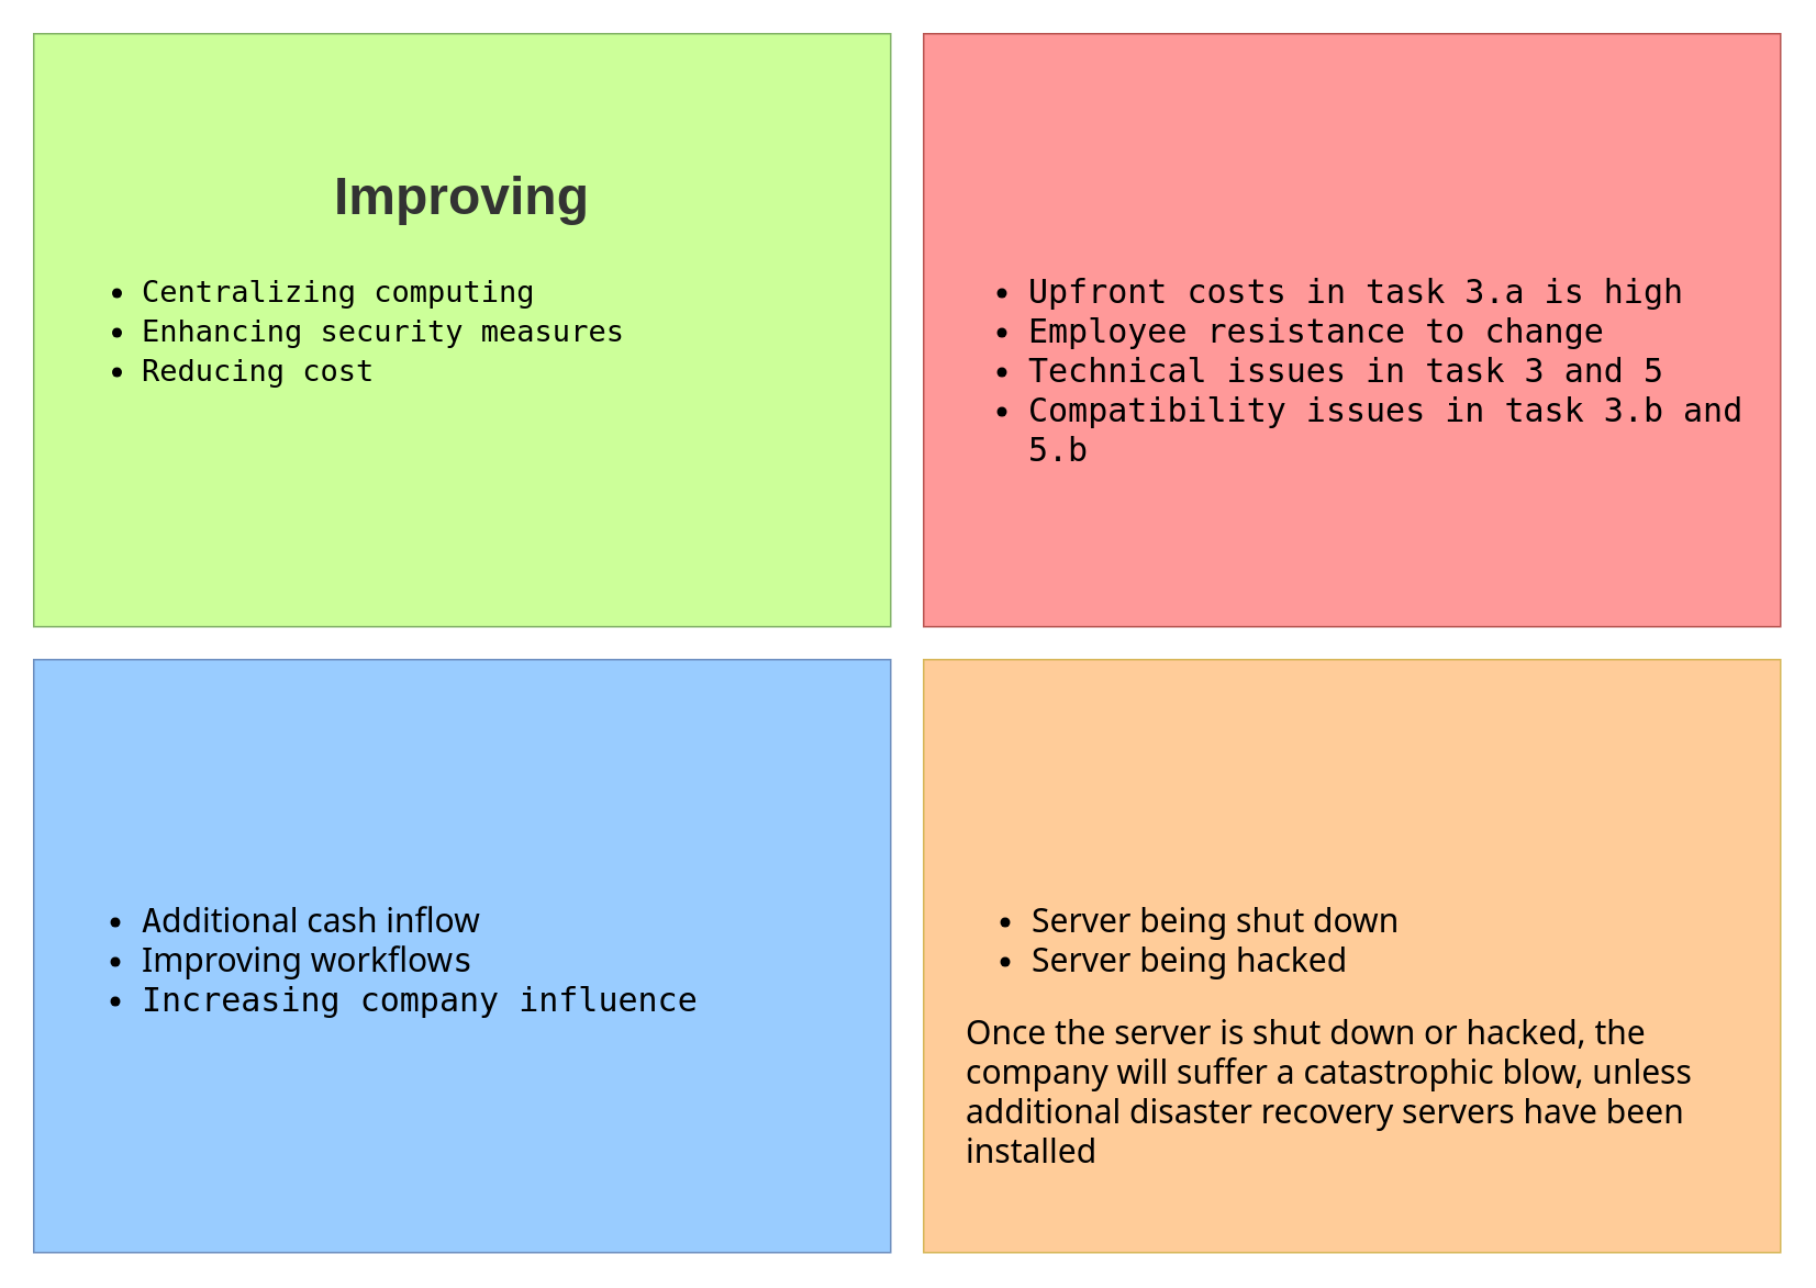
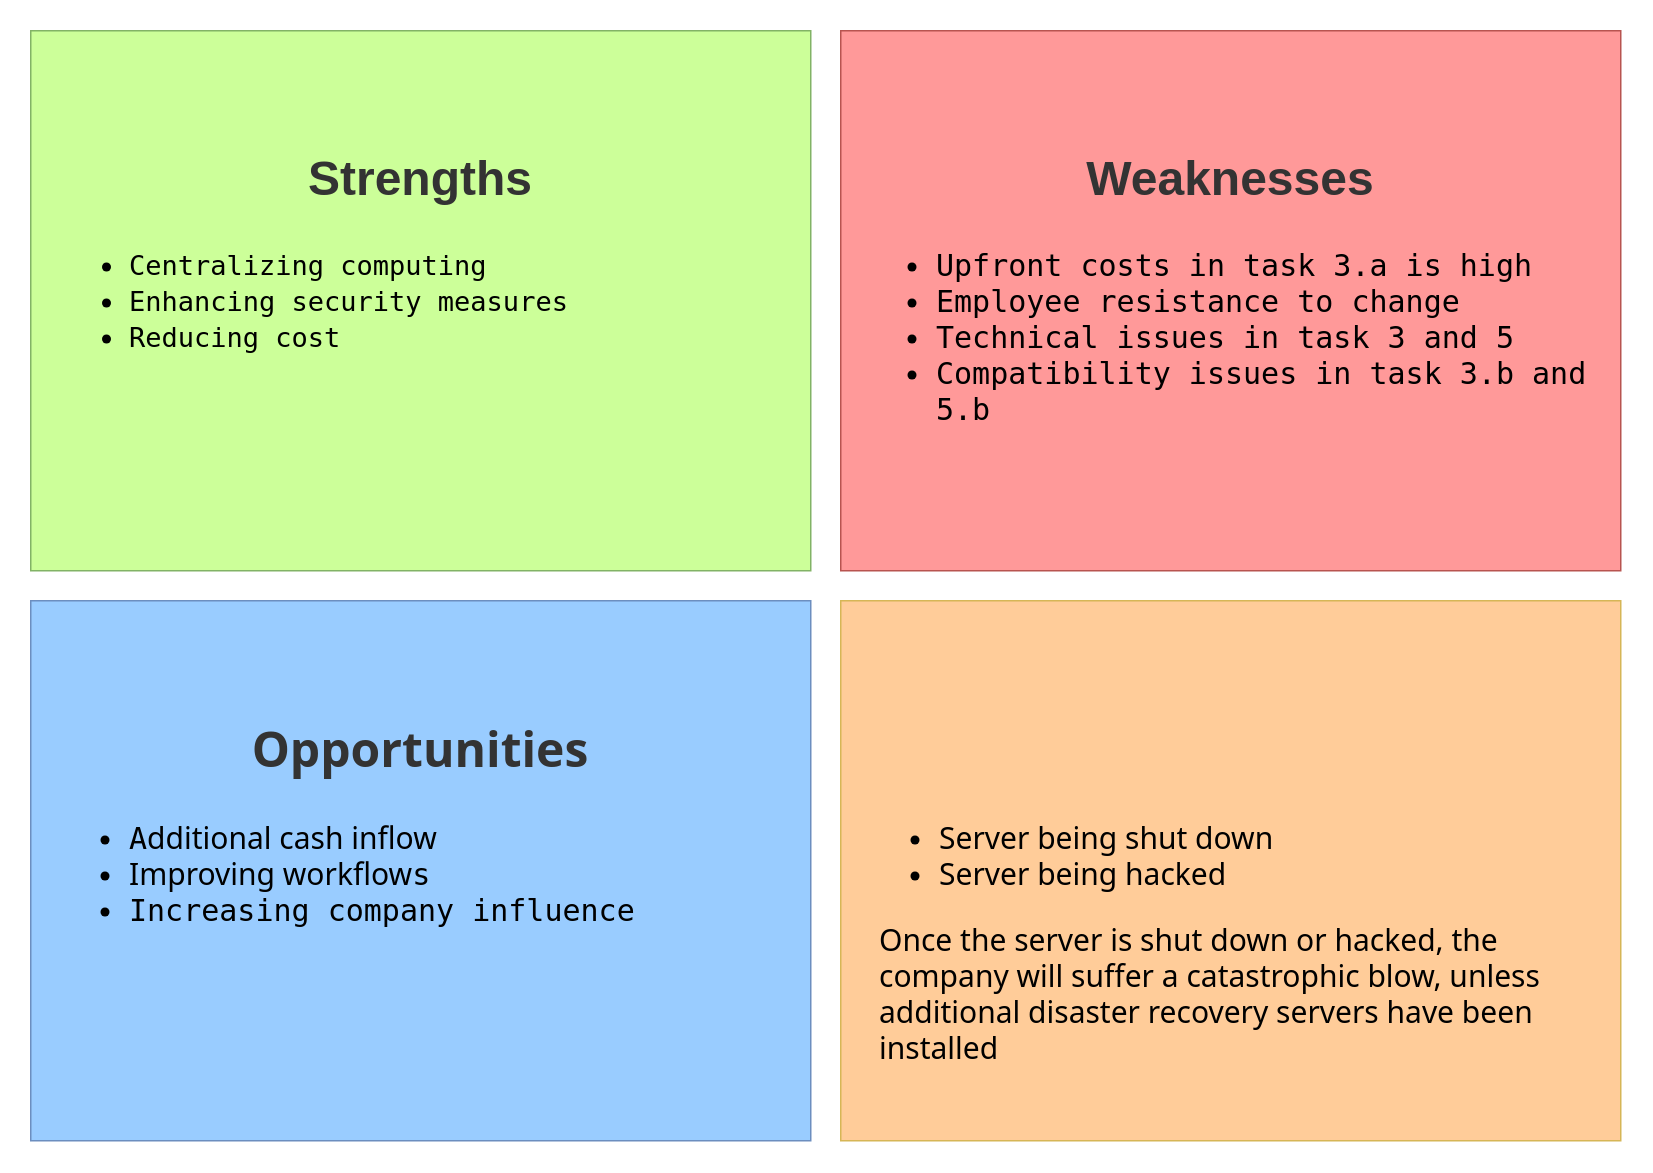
+ <mxCell id="8" value="&lt;font style=&quot;font-size: 32px;&quot;&gt;Weaknesses&lt;/font&gt;" style="text;strokeColor=none;align=center;fillColor=none;html=1;verticalAlign=bottom;whiteSpace=wrap;rounded=0;fontStyle=1;fontColor=#333333;" parent="1" vertex="1"><mxGeometry x="560" y="20" width="520" height="120" as="geometry" /></mxCell>
- <mxCell id="6" value="&lt;font style=&quot;font-size: 32px;&quot;&gt;Improving&lt;/font&gt;" style="text;strokeColor=none;align=center;fillColor=none;html=1;verticalAlign=bottom;whiteSpace=wrap;rounded=0;fontStyle=1;fontColor=#333333;" parent="1" vertex="1"><mxGeometry x="20" y="20" width="520" height="120" as="geometry" /></mxCell>
+ <mxCell id="6" value="&lt;font style=&quot;font-size: 32px;&quot;&gt;Strengths&lt;/font&gt;" style="text;strokeColor=none;align=center;fillColor=none;html=1;verticalAlign=bottom;whiteSpace=wrap;rounded=0;fontStyle=1;fontColor=#333333;" parent="1" vertex="1"><mxGeometry x="20" y="20" width="520" height="120" as="geometry" /></mxCell>
+ <mxCell id="10" value="&lt;div style=&quot;text-align: center;&quot;&gt;&lt;span style=&quot;color: var(--tw-prose-bold); font-family: Söhne, ui-sans-serif, system-ui, -apple-system, &amp;quot;Segoe UI&amp;quot;, Roboto, Ubuntu, Cantarell, &amp;quot;Noto Sans&amp;quot;, sans-serif, &amp;quot;Helvetica Neue&amp;quot;, Arial, &amp;quot;Apple Color Emoji&amp;quot;, &amp;quot;Segoe UI Emoji&amp;quot;, &amp;quot;Segoe UI Symbol&amp;quot;, &amp;quot;Noto Color Emoji&amp;quot;; font-size: 32px; text-align: start;&quot;&gt;Opportunities&lt;/span&gt;&lt;/div&gt;" style="text;strokeColor=none;align=center;fillColor=none;html=1;verticalAlign=bottom;whiteSpace=wrap;rounded=0;fontStyle=1;fontColor=#333333;labelBackgroundColor=none;" parent="1" vertex="1"><mxGeometry x="20" y="400" width="520" height="120" as="geometry" /></mxCell>
